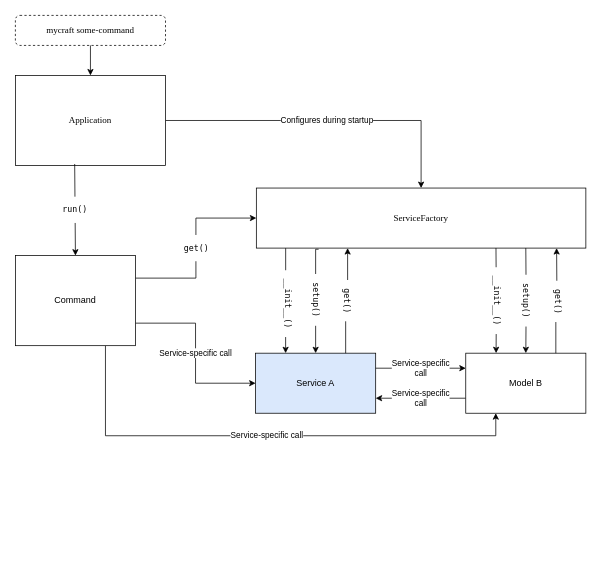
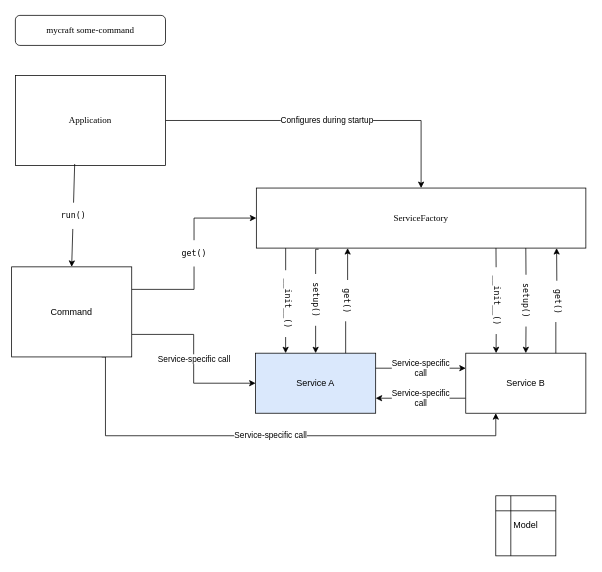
- <mxCell id="2" value="&lt;pre&gt;&lt;font data-font-src=&quot;https://fonts.googleapis.com/css?family=ubuntu+mono&quot; face=&quot;ubuntu mono&quot;&gt;mycraft some-command&lt;/font&gt;&lt;/pre&gt;" style="rounded=1;whiteSpace=wrap;html=1;dashed=1;" vertex="1" parent="1"><mxGeometry x="20" y="20" width="200" height="40" as="geometry" /></mxCell>
+ <mxCell id="2" value="&lt;pre&gt;&lt;font data-font-src=&quot;https://fonts.googleapis.com/css?family=ubuntu+mono&quot; face=&quot;ubuntu mono&quot;&gt;mycraft some-command&lt;/font&gt;&lt;/pre&gt;" style="rounded=1;whiteSpace=wrap;html=1;" vertex="1" parent="1"><mxGeometry x="20" y="20" width="200" height="40" as="geometry" /></mxCell>
- <mxCell id="5" value="" style="endArrow=classic;html=1;rounded=0;exitX=0.5;exitY=1;exitDx=0;exitDy=0;entryX=0.5;entryY=0;entryDx=0;entryDy=0;" edge="1" parent="1" source="2" target="4"><mxGeometry width="50" height="50" relative="1" as="geometry"><mxPoint x="430" y="900" as="sourcePoint" /><mxPoint x="480" y="850" as="targetPoint" /></mxGeometry></mxCell>
- <mxCell id="14" value="Command" style="rounded=0;whiteSpace=wrap;html=1;" vertex="1" parent="1"><mxGeometry x="20" y="340" width="160" height="120" as="geometry" /></mxCell>
+ <mxCell id="14" value="Command" style="rounded=0;whiteSpace=wrap;html=1;" vertex="1" parent="1"><mxGeometry x="15" y="355" width="160" height="120" as="geometry" /></mxCell>
- <mxCell id="19" value="Model B" style="rounded=0;whiteSpace=wrap;html=1;" vertex="1" parent="1"><mxGeometry x="620" y="470" width="160" height="80" as="geometry" /></mxCell>
+ <mxCell id="19" value="Service B" style="rounded=0;whiteSpace=wrap;html=1;" vertex="1" parent="1"><mxGeometry x="620" y="470" width="160" height="80" as="geometry" /></mxCell>
+ <mxCell id="22" value="Model" style="shape=internalStorage;whiteSpace=wrap;html=1;backgroundOutline=1;" vertex="1" parent="1"><mxGeometry x="660" y="660" width="80" height="80" as="geometry" /></mxCell>
